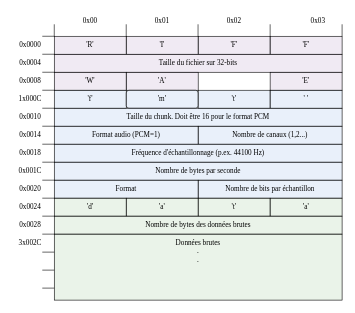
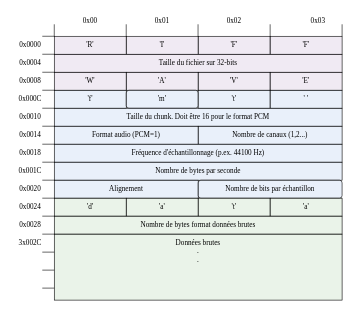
+ <mxCell id="9" value="'V'" style="rounded=0;whiteSpace=wrap;html=1;fontFamily=Lucida Console;fillColor=#E1D5E7;fillOpacity=50;" parent="1" vertex="1"><mxGeometry x="330" y="120" width="120" height="30" as="geometry" /></mxCell>
- <mxCell id="55" value="1x000C" style="text;strokeColor=none;align=center;fillColor=none;html=1;verticalAlign=middle;whiteSpace=wrap;rounded=0;fontFamily=Lucida Console;" parent="1" vertex="1"><mxGeometry x="20" y="150" width="60" height="30" as="geometry" /></mxCell>
+ <mxCell id="55" value="0x000C" style="text;strokeColor=none;align=center;fillColor=none;html=1;verticalAlign=middle;whiteSpace=wrap;rounded=0;fontFamily=Lucida Console;" parent="1" vertex="1"><mxGeometry x="20" y="150" width="60" height="30" as="geometry" /></mxCell>
- <mxCell id="20" value="Format" style="rounded=0;whiteSpace=wrap;html=1;fontFamily=Lucida Console;fillColor=#D4E1F5;fillOpacity=50;" parent="1" vertex="1"><mxGeometry x="90" y="300" width="240" height="30" as="geometry" /></mxCell>
+ <mxCell id="20" value="Alignement" style="rounded=0;whiteSpace=wrap;html=1;fontFamily=Lucida Console;fillColor=#D4E1F5;fillOpacity=50;" parent="1" vertex="1"><mxGeometry x="90" y="300" width="240" height="30" as="geometry" /></mxCell>
- <mxCell id="21" value="Nombre de bits par échantillon" style="rounded=0;whiteSpace=wrap;html=1;fontFamily=Lucida Console;fillColor=#D4E1F5;fillOpacity=50;" parent="1" vertex="1"><mxGeometry x="330" y="300" width="240" height="30" as="geometry" /></mxCell>
+ <mxCell id="21" value="Nombre de bits par échantillon" style="whiteSpace=wrap;html=1;fontFamily=Lucida Console;fillColor=#D4E1F5;fillOpacity=50;rounded=1;" parent="1" vertex="1"><mxGeometry x="330" y="300" width="240" height="30" as="geometry" /></mxCell>
- <mxCell id="26" value="Nombre de bytes des données brutes" style="rounded=0;whiteSpace=wrap;html=1;fontFamily=Lucida Console;fillColor=#D5E8D4;fillOpacity=50;" parent="1" vertex="1"><mxGeometry x="90" y="360" width="480" height="30" as="geometry" /></mxCell>
+ <mxCell id="26" value="Nombre de bytes format données brutes" style="rounded=0;whiteSpace=wrap;html=1;fontFamily=Lucida Console;fillColor=#D5E8D4;fillOpacity=50;" parent="1" vertex="1"><mxGeometry x="90" y="360" width="480" height="30" as="geometry" /></mxCell>
